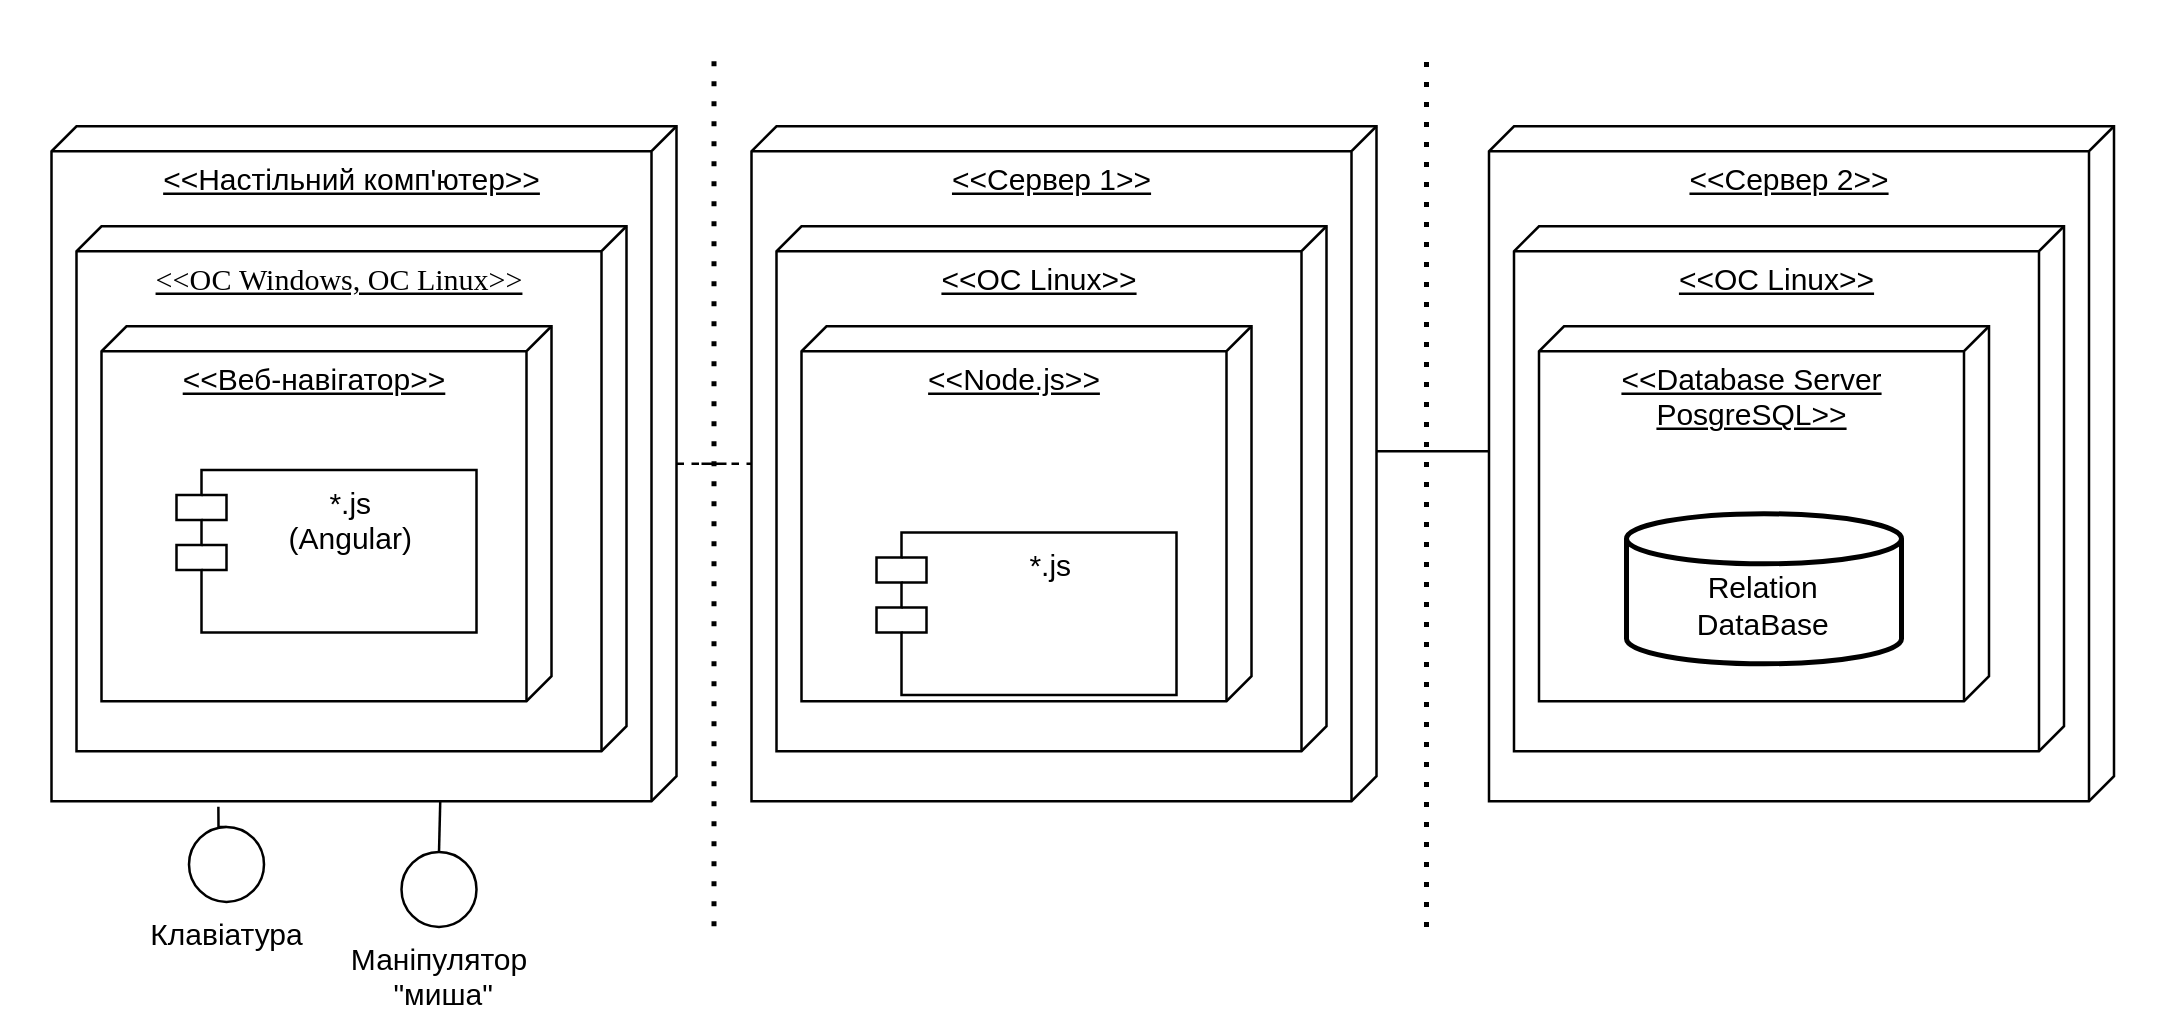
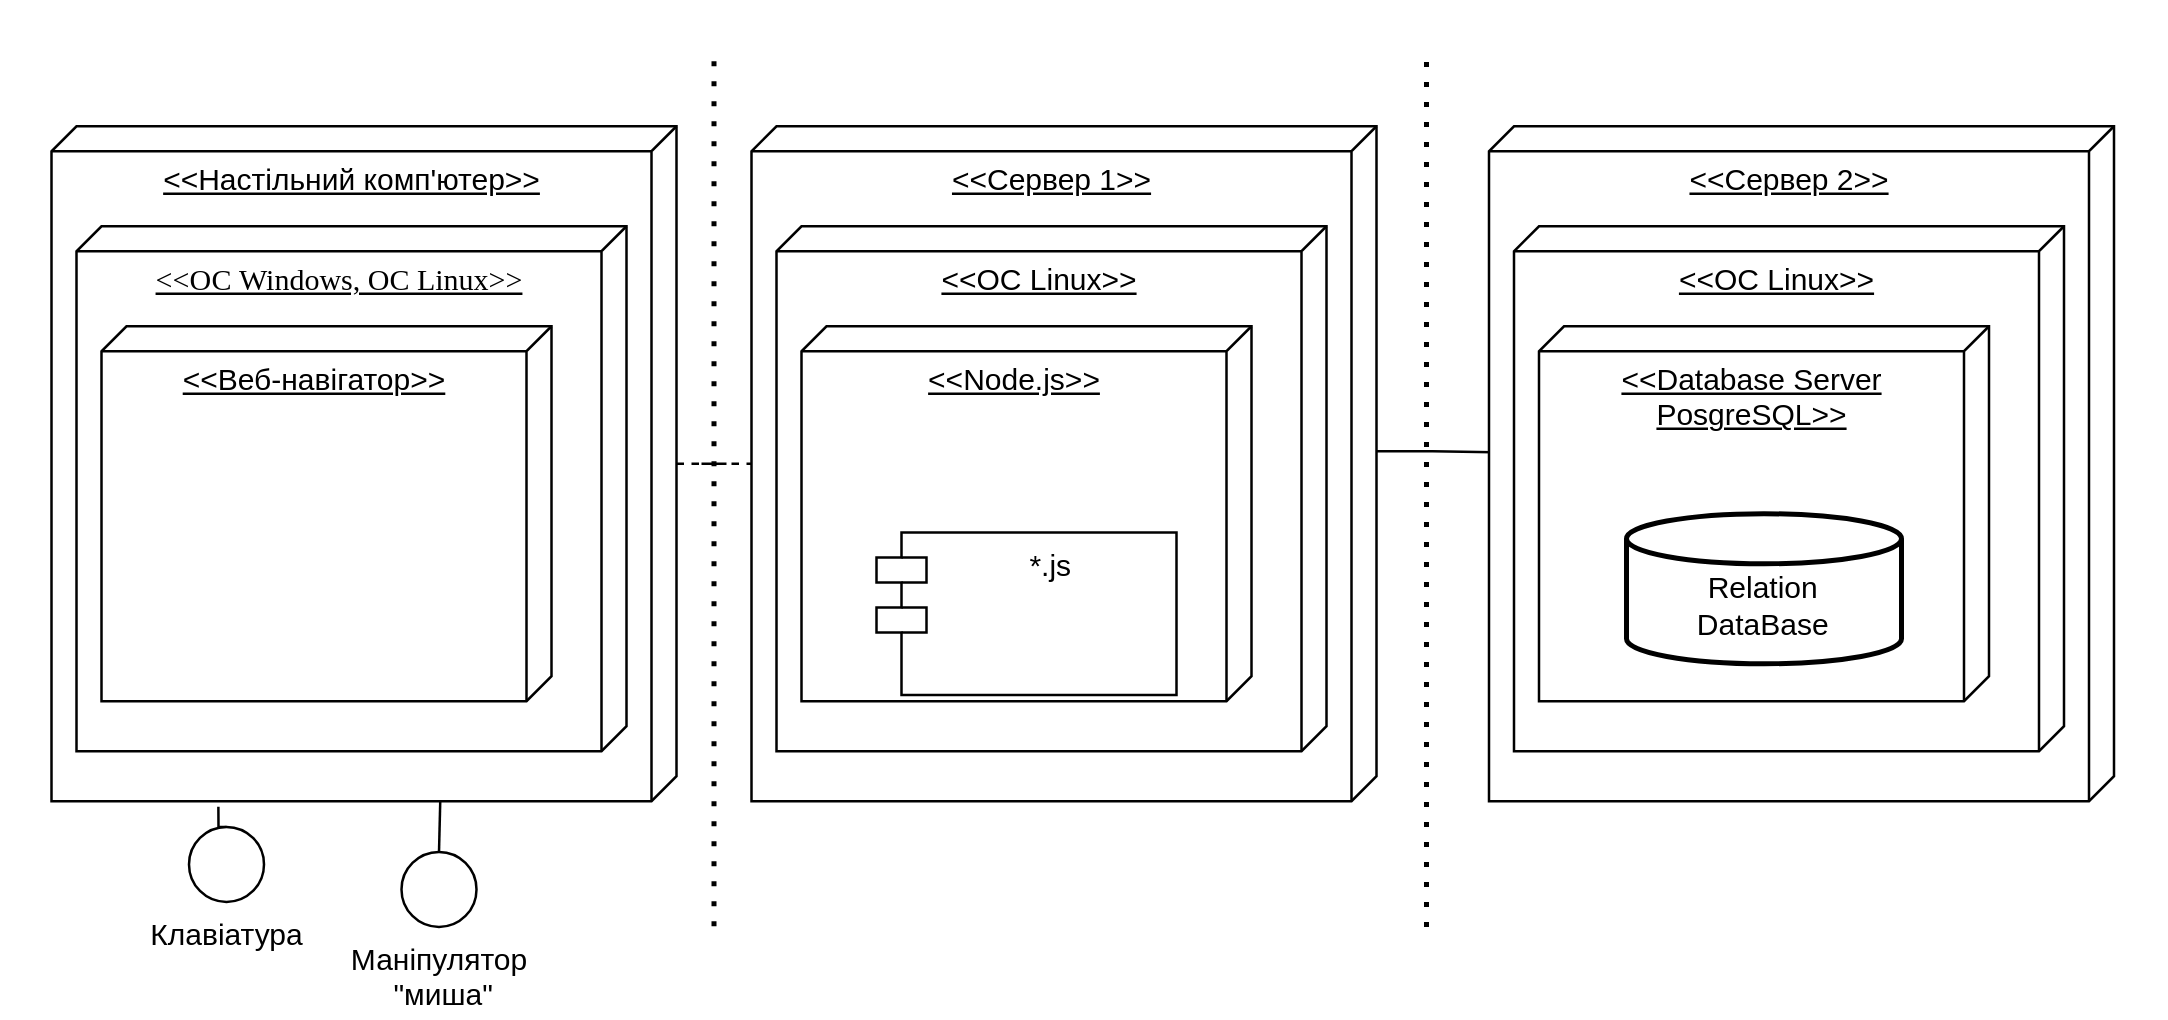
- <mxCell id="4" style="edgeStyle=orthogonalEdgeStyle;rounded=0;orthogonalLoop=1;jettySize=auto;html=1;exitX=0;exitY=0;exitDx=130;exitDy=0;exitPerimeter=0;endArrow=none;endFill=0;" parent="1" source="5" target="15" edge="1"><mxGeometry relative="1" as="geometry" /></mxCell>
+ <mxCell id="4" style="edgeStyle=orthogonalEdgeStyle;rounded=0;orthogonalLoop=1;jettySize=auto;html=1;exitX=0;exitY=0;exitDx=130;exitDy=0;exitPerimeter=0;entryX=0.483;entryY=0.994;entryDx=0;entryDy=0;entryPerimeter=0;endArrow=none;endFill=0;" parent="1" source="5" target="12" edge="1"><mxGeometry relative="1" as="geometry" /></mxCell>
- <mxCell id="8" value="*.js&#10;(Angular)" style="shape=module;align=left;spacingLeft=20;align=center;verticalAlign=top;" parent="1" vertex="1"><mxGeometry x="70" y="187.5" width="120" height="65" as="geometry" /></mxCell>
